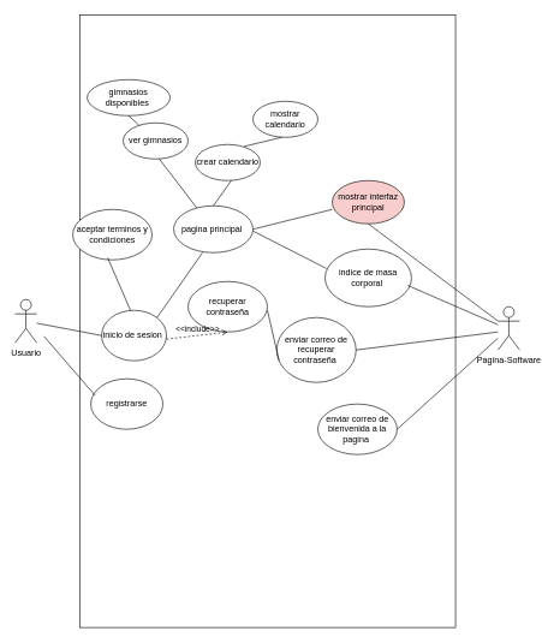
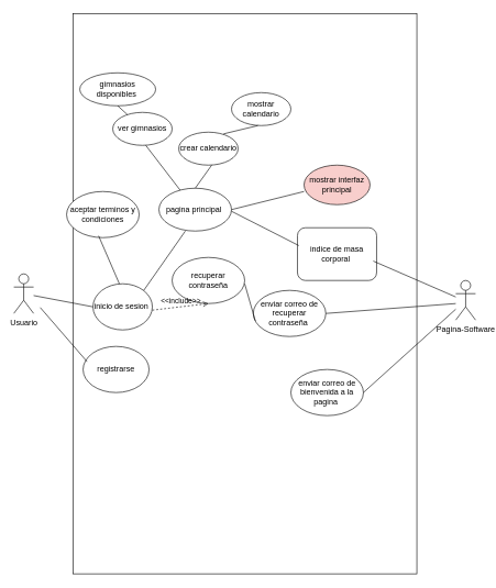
- <mxCell id="32" value="" style="endArrow=none;html=1;rounded=0;exitX=0;exitY=0.333;exitDx=0;exitDy=0;exitPerimeter=0;entryX=0.5;entryY=1;entryDx=0;entryDy=0;" edge="1" parent="1" source="4" target="31"><mxGeometry width="50" height="50" relative="1" as="geometry"><mxPoint x="460" y="350" as="sourcePoint" /><mxPoint x="510" y="300" as="targetPoint" /></mxGeometry></mxCell>
- <mxCell id="19" value="indice de masa corporal&amp;nbsp;" style="ellipse;whiteSpace=wrap;html=1;" vertex="1" parent="1"><mxGeometry x="450" y="345" width="120" height="80" as="geometry" /></mxCell>
+ <mxCell id="19" value="indice de masa corporal&amp;nbsp;" style="whiteSpace=wrap;html=1;rounded=1;" vertex="1" parent="1"><mxGeometry x="450" y="345" width="120" height="80" as="geometry" /></mxCell>
- <mxCell id="9" value="enviar correo de recuperar contraseña&amp;nbsp;" style="ellipse;whiteSpace=wrap;html=1;" vertex="1" parent="1"><mxGeometry x="383" y="440" width="110" height="90" as="geometry" /></mxCell>
+ <mxCell id="9" value="enviar correo de recuperar contraseña&amp;nbsp;" style="ellipse;whiteSpace=wrap;html=1;" vertex="1" parent="1"><mxGeometry x="383" y="440" width="110" height="70" as="geometry" /></mxCell>
